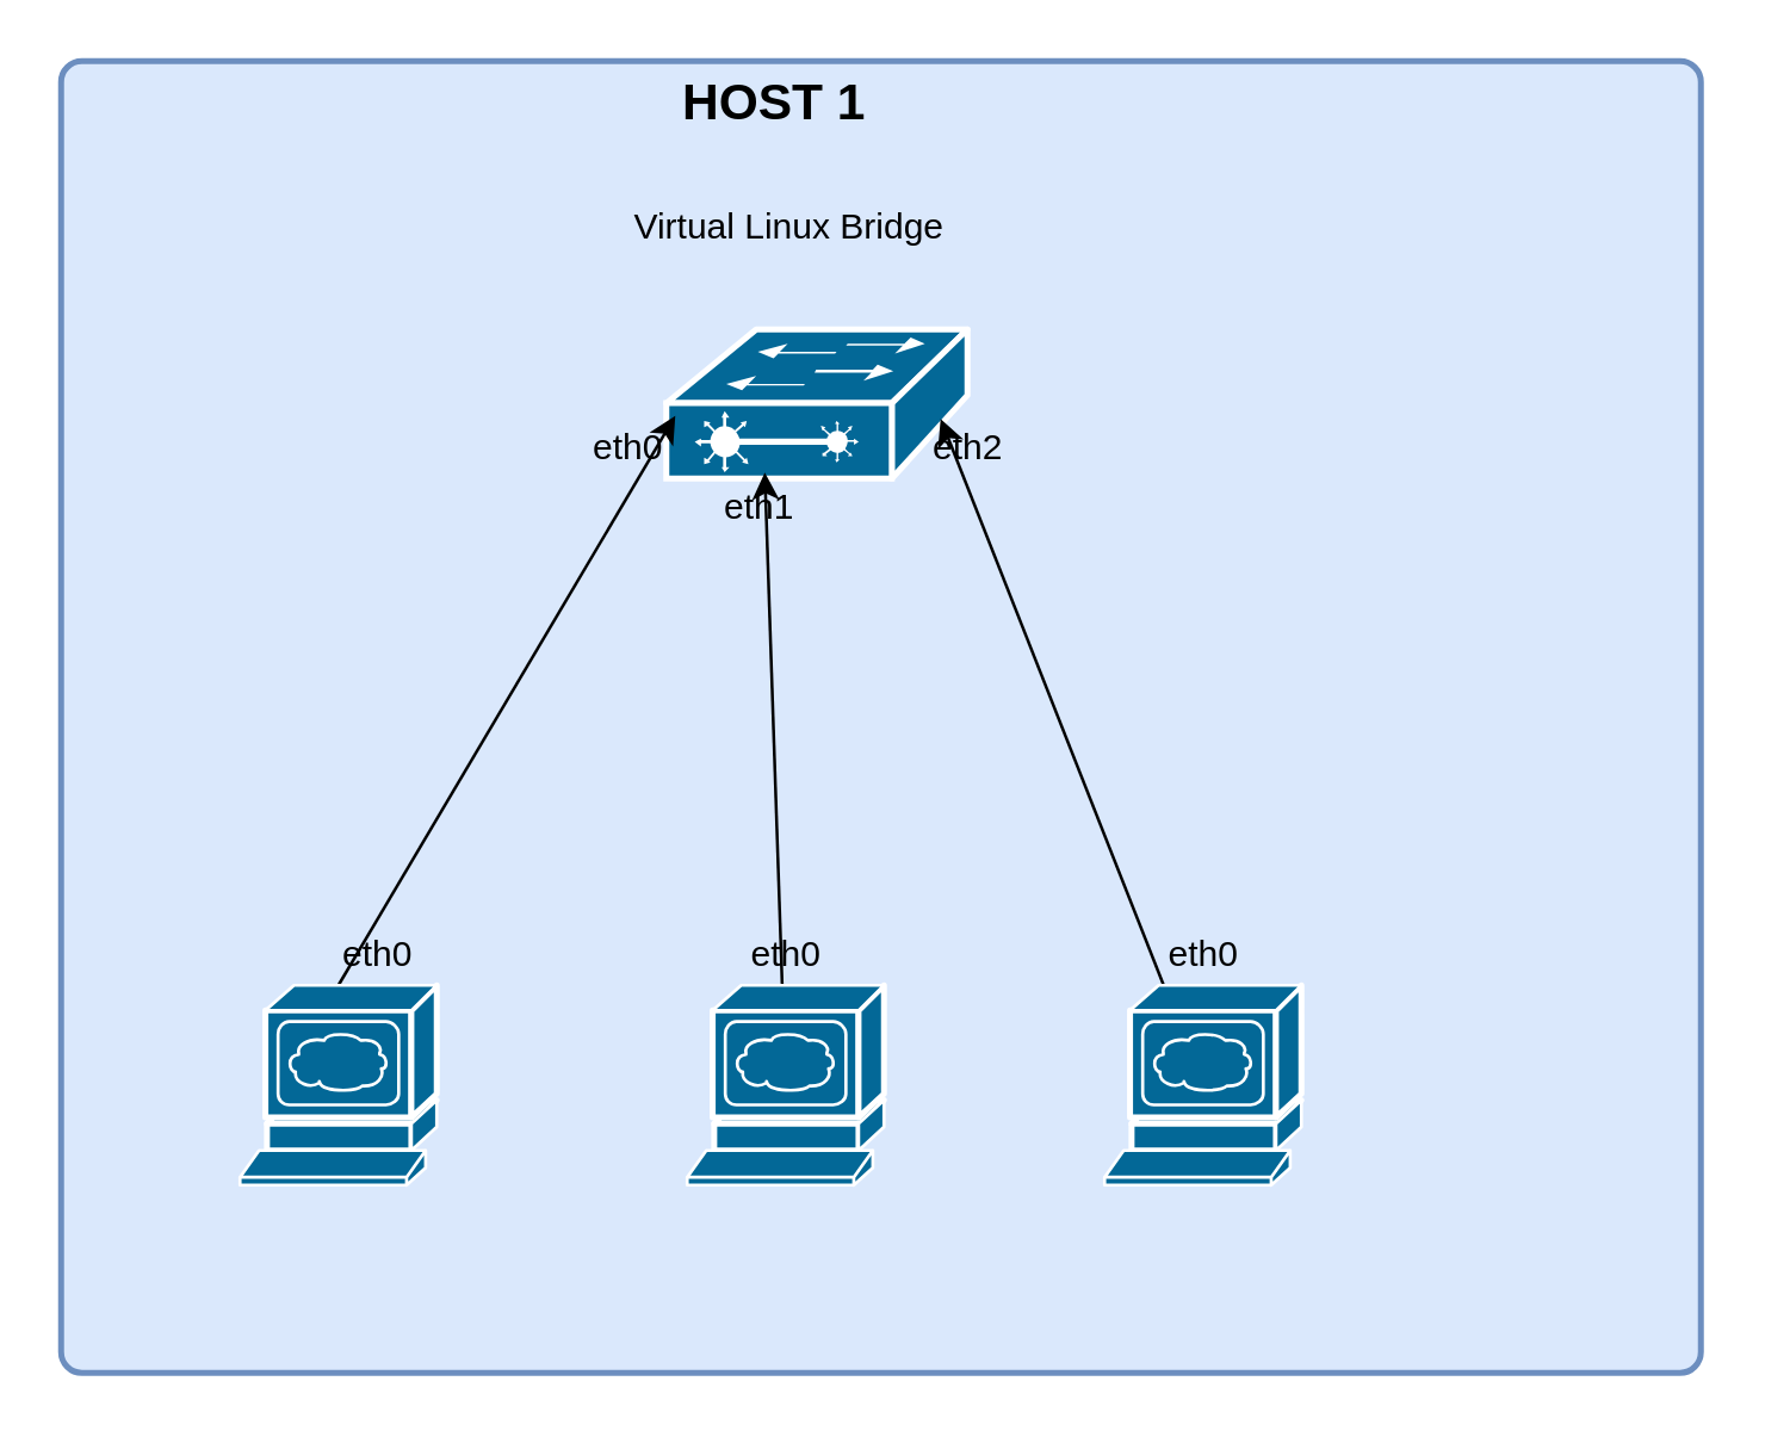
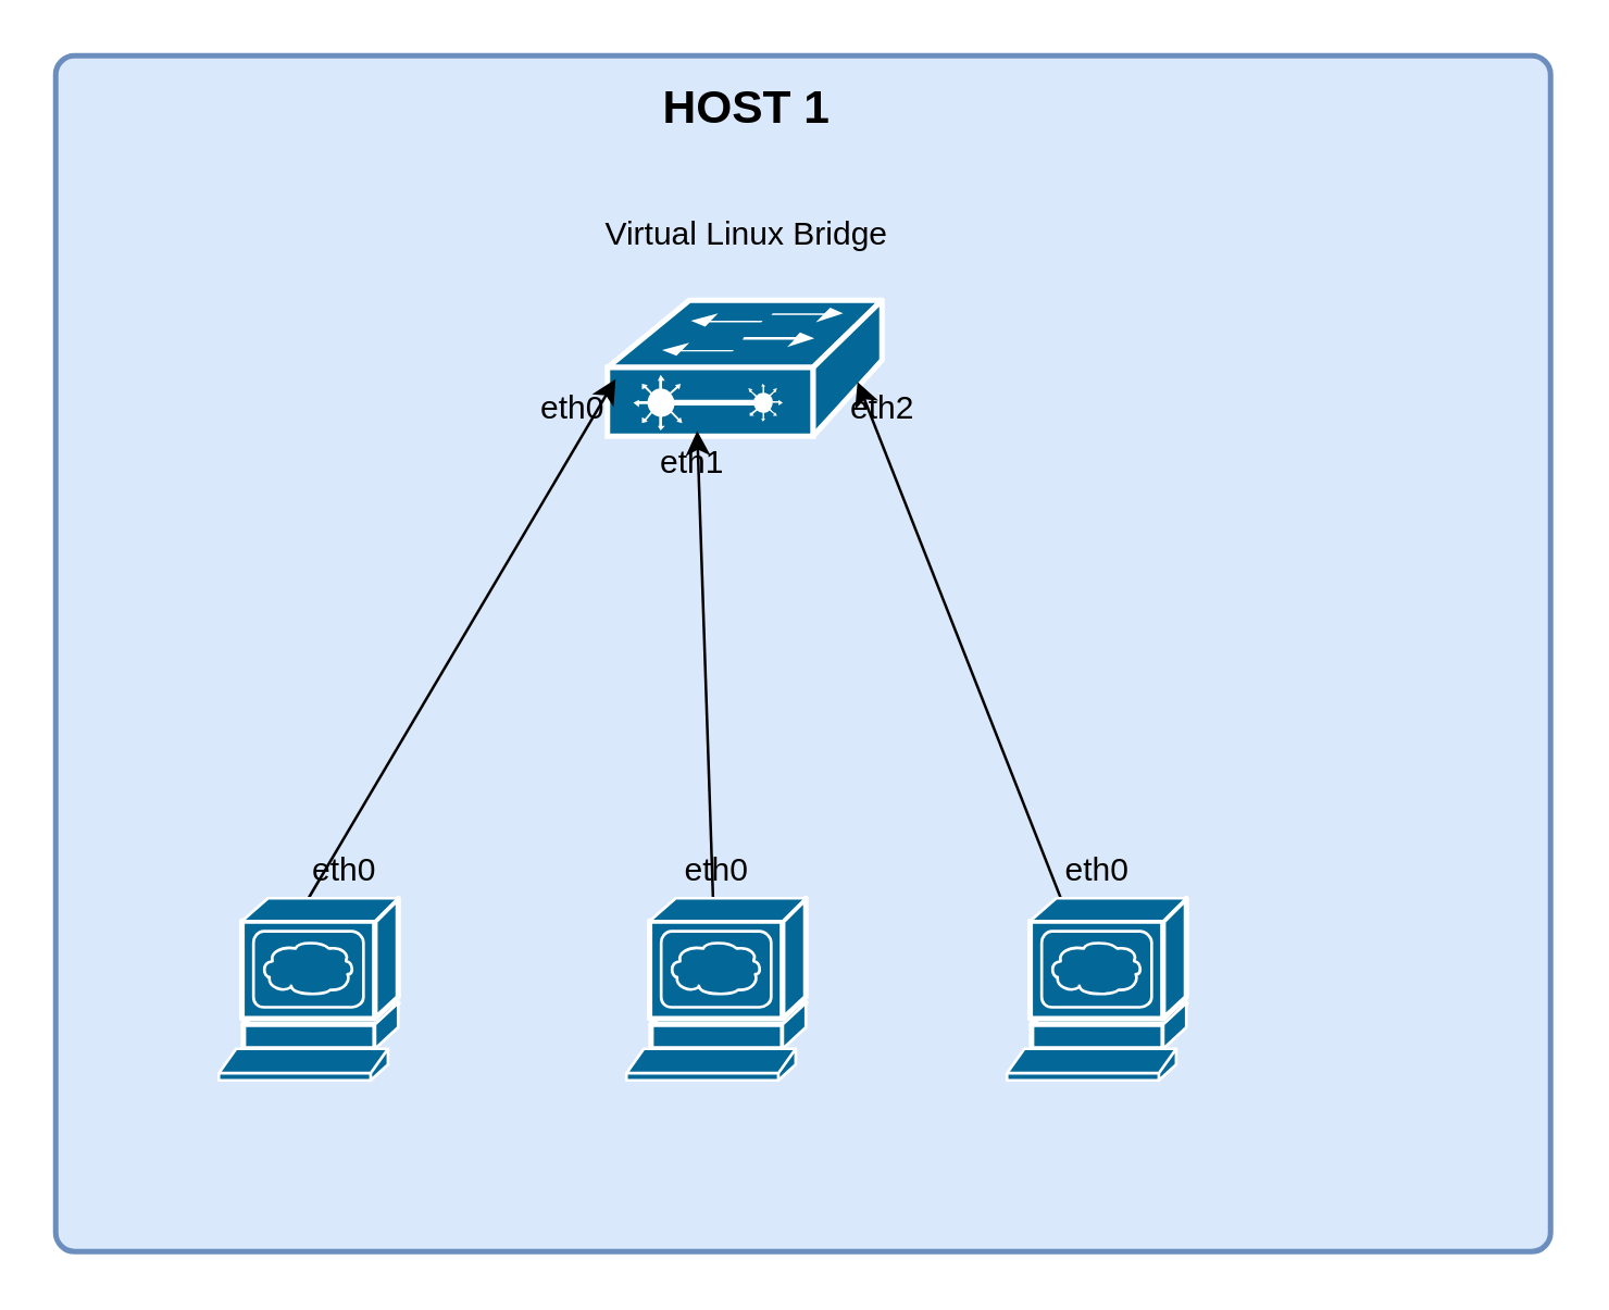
- <mxCell id="3" value="&lt;font style=&quot;font-size: 17px&quot;&gt;&lt;b&gt;HOST 1&lt;/b&gt;&lt;/font&gt;" style="text;html=1;resizable=0;autosize=1;align=center;verticalAlign=middle;points=[];fillColor=none;strokeColor=none;rounded=0;" vertex="1" parent="1"><mxGeometry x="218.5" y="25" width="80" height="20" as="geometry" /></mxCell>
+ <mxCell id="3" value="&lt;font style=&quot;font-size: 17px&quot;&gt;&lt;b&gt;HOST 1&lt;/b&gt;&lt;/font&gt;" style="text;html=1;resizable=0;autosize=1;align=center;verticalAlign=middle;points=[];fillColor=none;strokeColor=none;rounded=0;" vertex="1" parent="1"><mxGeometry x="233.5" y="30" width="80" height="20" as="geometry" /></mxCell>
- <mxCell id="5" value="&lt;font style=&quot;font-size: 12px&quot;&gt;Virtual Linux Bridge&lt;/font&gt;" style="text;html=1;resizable=0;autosize=1;align=center;verticalAlign=middle;points=[];fillColor=none;strokeColor=none;rounded=0;fontSize=17;" vertex="1" parent="1"><mxGeometry x="203.5" y="60" width="120" height="30" as="geometry" /></mxCell>
+ <mxCell id="5" value="&lt;font style=&quot;font-size: 12px&quot;&gt;Virtual Linux Bridge&lt;/font&gt;" style="text;html=1;resizable=0;autosize=1;align=center;verticalAlign=middle;points=[];fillColor=none;strokeColor=none;rounded=0;fontSize=17;" vertex="1" parent="1"><mxGeometry x="213.5" y="70" width="120" height="30" as="geometry" /></mxCell>
